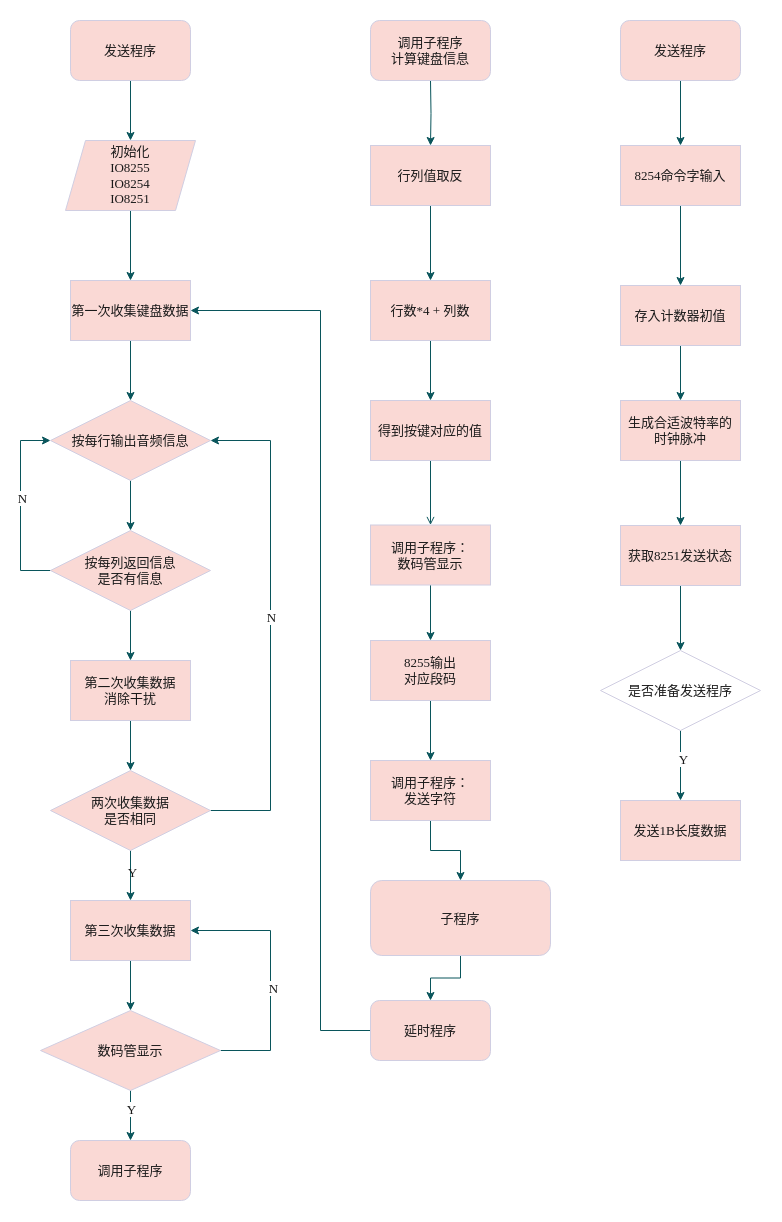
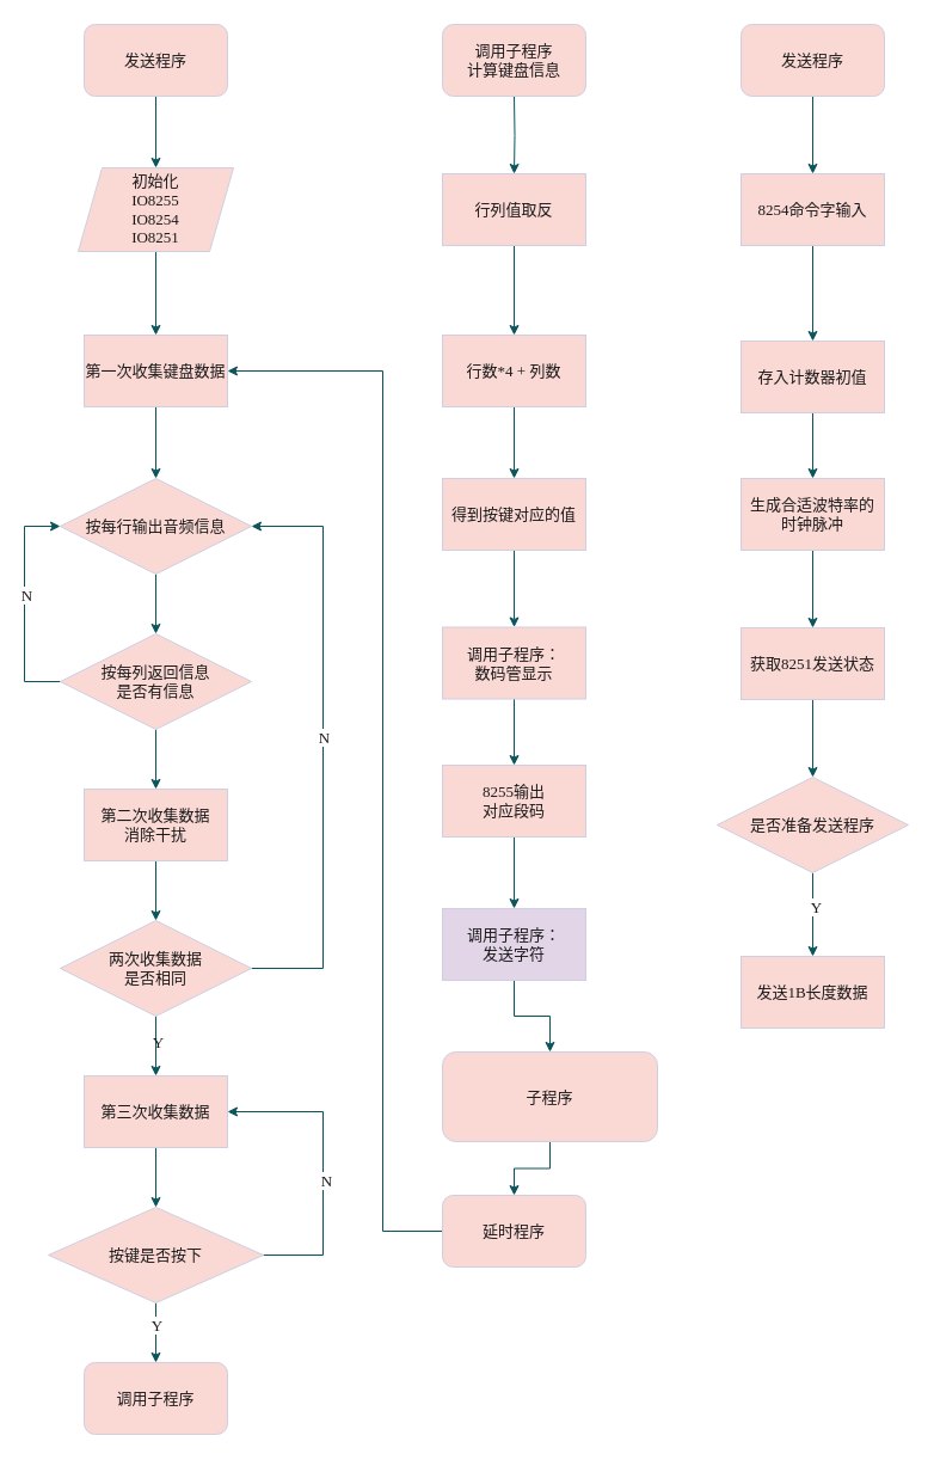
- <mxCell id="35" value="" style="edgeStyle=orthogonalEdgeStyle;rounded=0;orthogonalLoop=1;jettySize=auto;html=1;fontFamily=Comic Sans MS;fontStyle=0;fontSize=13;labelBackgroundColor=none;strokeColor=#09555B;fontColor=default;endArrow=open;" edge="1" parent="1" source="36" target="38"><mxGeometry relative="1" as="geometry" /></mxCell>
+ <mxCell id="35" value="" style="edgeStyle=orthogonalEdgeStyle;rounded=0;orthogonalLoop=1;jettySize=auto;html=1;fontFamily=Comic Sans MS;fontStyle=0;fontSize=13;labelBackgroundColor=none;strokeColor=#09555B;fontColor=default;" edge="1" parent="1" source="36" target="38"><mxGeometry relative="1" as="geometry" /></mxCell>
- <mxCell id="60" value="是否准备发送程序" style="rhombus;whiteSpace=wrap;html=1;rounded=0;fontFamily=Comic Sans MS;fontStyle=0;fontSize=13;labelBackgroundColor=none;fillColor=#ffffff;strokeColor=#D0CEE2;fontColor=#1A1A1A;" vertex="1" parent="1"><mxGeometry x="600" y="650" width="160" height="80" as="geometry" /></mxCell>
+ <mxCell id="60" value="是否准备发送程序" style="rhombus;whiteSpace=wrap;html=1;rounded=0;fontFamily=Comic Sans MS;fontStyle=0;fontSize=13;labelBackgroundColor=none;fillColor=#FAD9D5;strokeColor=#D0CEE2;fontColor=#1A1A1A;" vertex="1" parent="1"><mxGeometry x="600" y="650" width="160" height="80" as="geometry" /></mxCell>
- <mxCell id="42" value="调用子程序：&lt;br style=&quot;font-size: 13px;&quot;&gt;发送字符" style="rounded=0;whiteSpace=wrap;html=1;fontFamily=Comic Sans MS;fontStyle=0;fontSize=13;labelBackgroundColor=none;fillColor=#FAD9D5;strokeColor=#D0CEE2;fontColor=#1A1A1A;" vertex="1" parent="1"><mxGeometry x="370" y="760" width="120" height="60" as="geometry" /></mxCell>
+ <mxCell id="42" value="调用子程序：&lt;br style=&quot;font-size: 13px;&quot;&gt;发送字符" style="rounded=0;whiteSpace=wrap;html=1;fontFamily=Comic Sans MS;fontStyle=0;fontSize=13;labelBackgroundColor=none;fillColor=#e1d5e7;strokeColor=#D0CEE2;fontColor=#1A1A1A;" vertex="1" parent="1"><mxGeometry x="370" y="760" width="120" height="60" as="geometry" /></mxCell>
- <mxCell id="27" value="数码管显示" style="rhombus;whiteSpace=wrap;html=1;fontFamily=Comic Sans MS;fontStyle=0;fontSize=13;labelBackgroundColor=none;fillColor=#FAD9D5;strokeColor=#D0CEE2;fontColor=#1A1A1A;" vertex="1" parent="1"><mxGeometry x="40" y="1010" width="180" height="80" as="geometry" /></mxCell>
+ <mxCell id="27" value="按键是否按下" style="rhombus;whiteSpace=wrap;html=1;fontFamily=Comic Sans MS;fontStyle=0;fontSize=13;labelBackgroundColor=none;fillColor=#FAD9D5;strokeColor=#D0CEE2;fontColor=#1A1A1A;" vertex="1" parent="1"><mxGeometry x="40" y="1010" width="180" height="80" as="geometry" /></mxCell>
